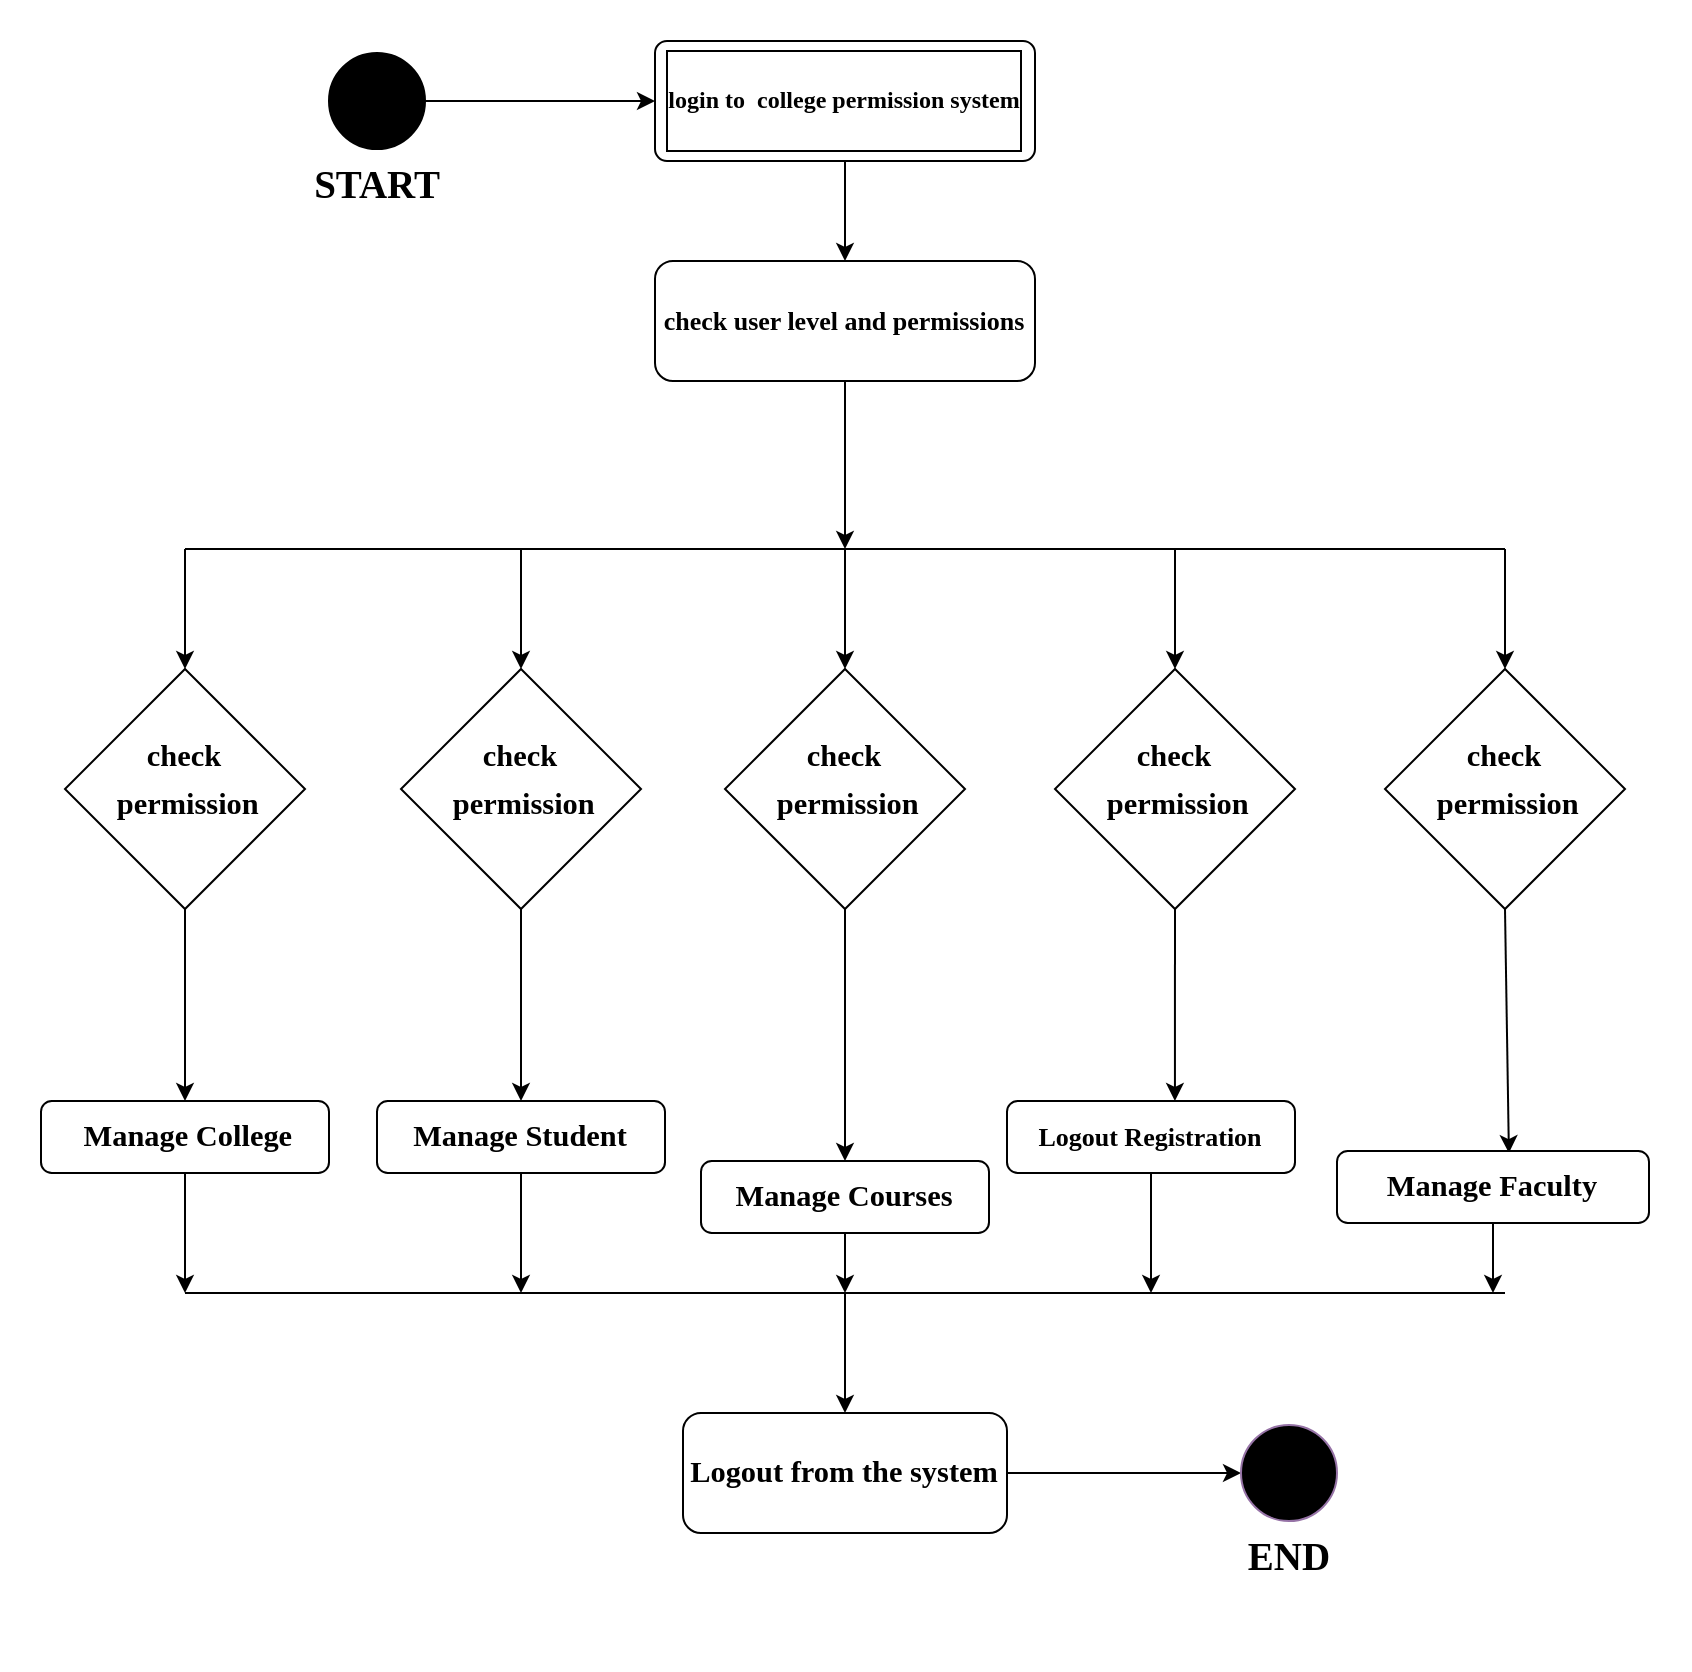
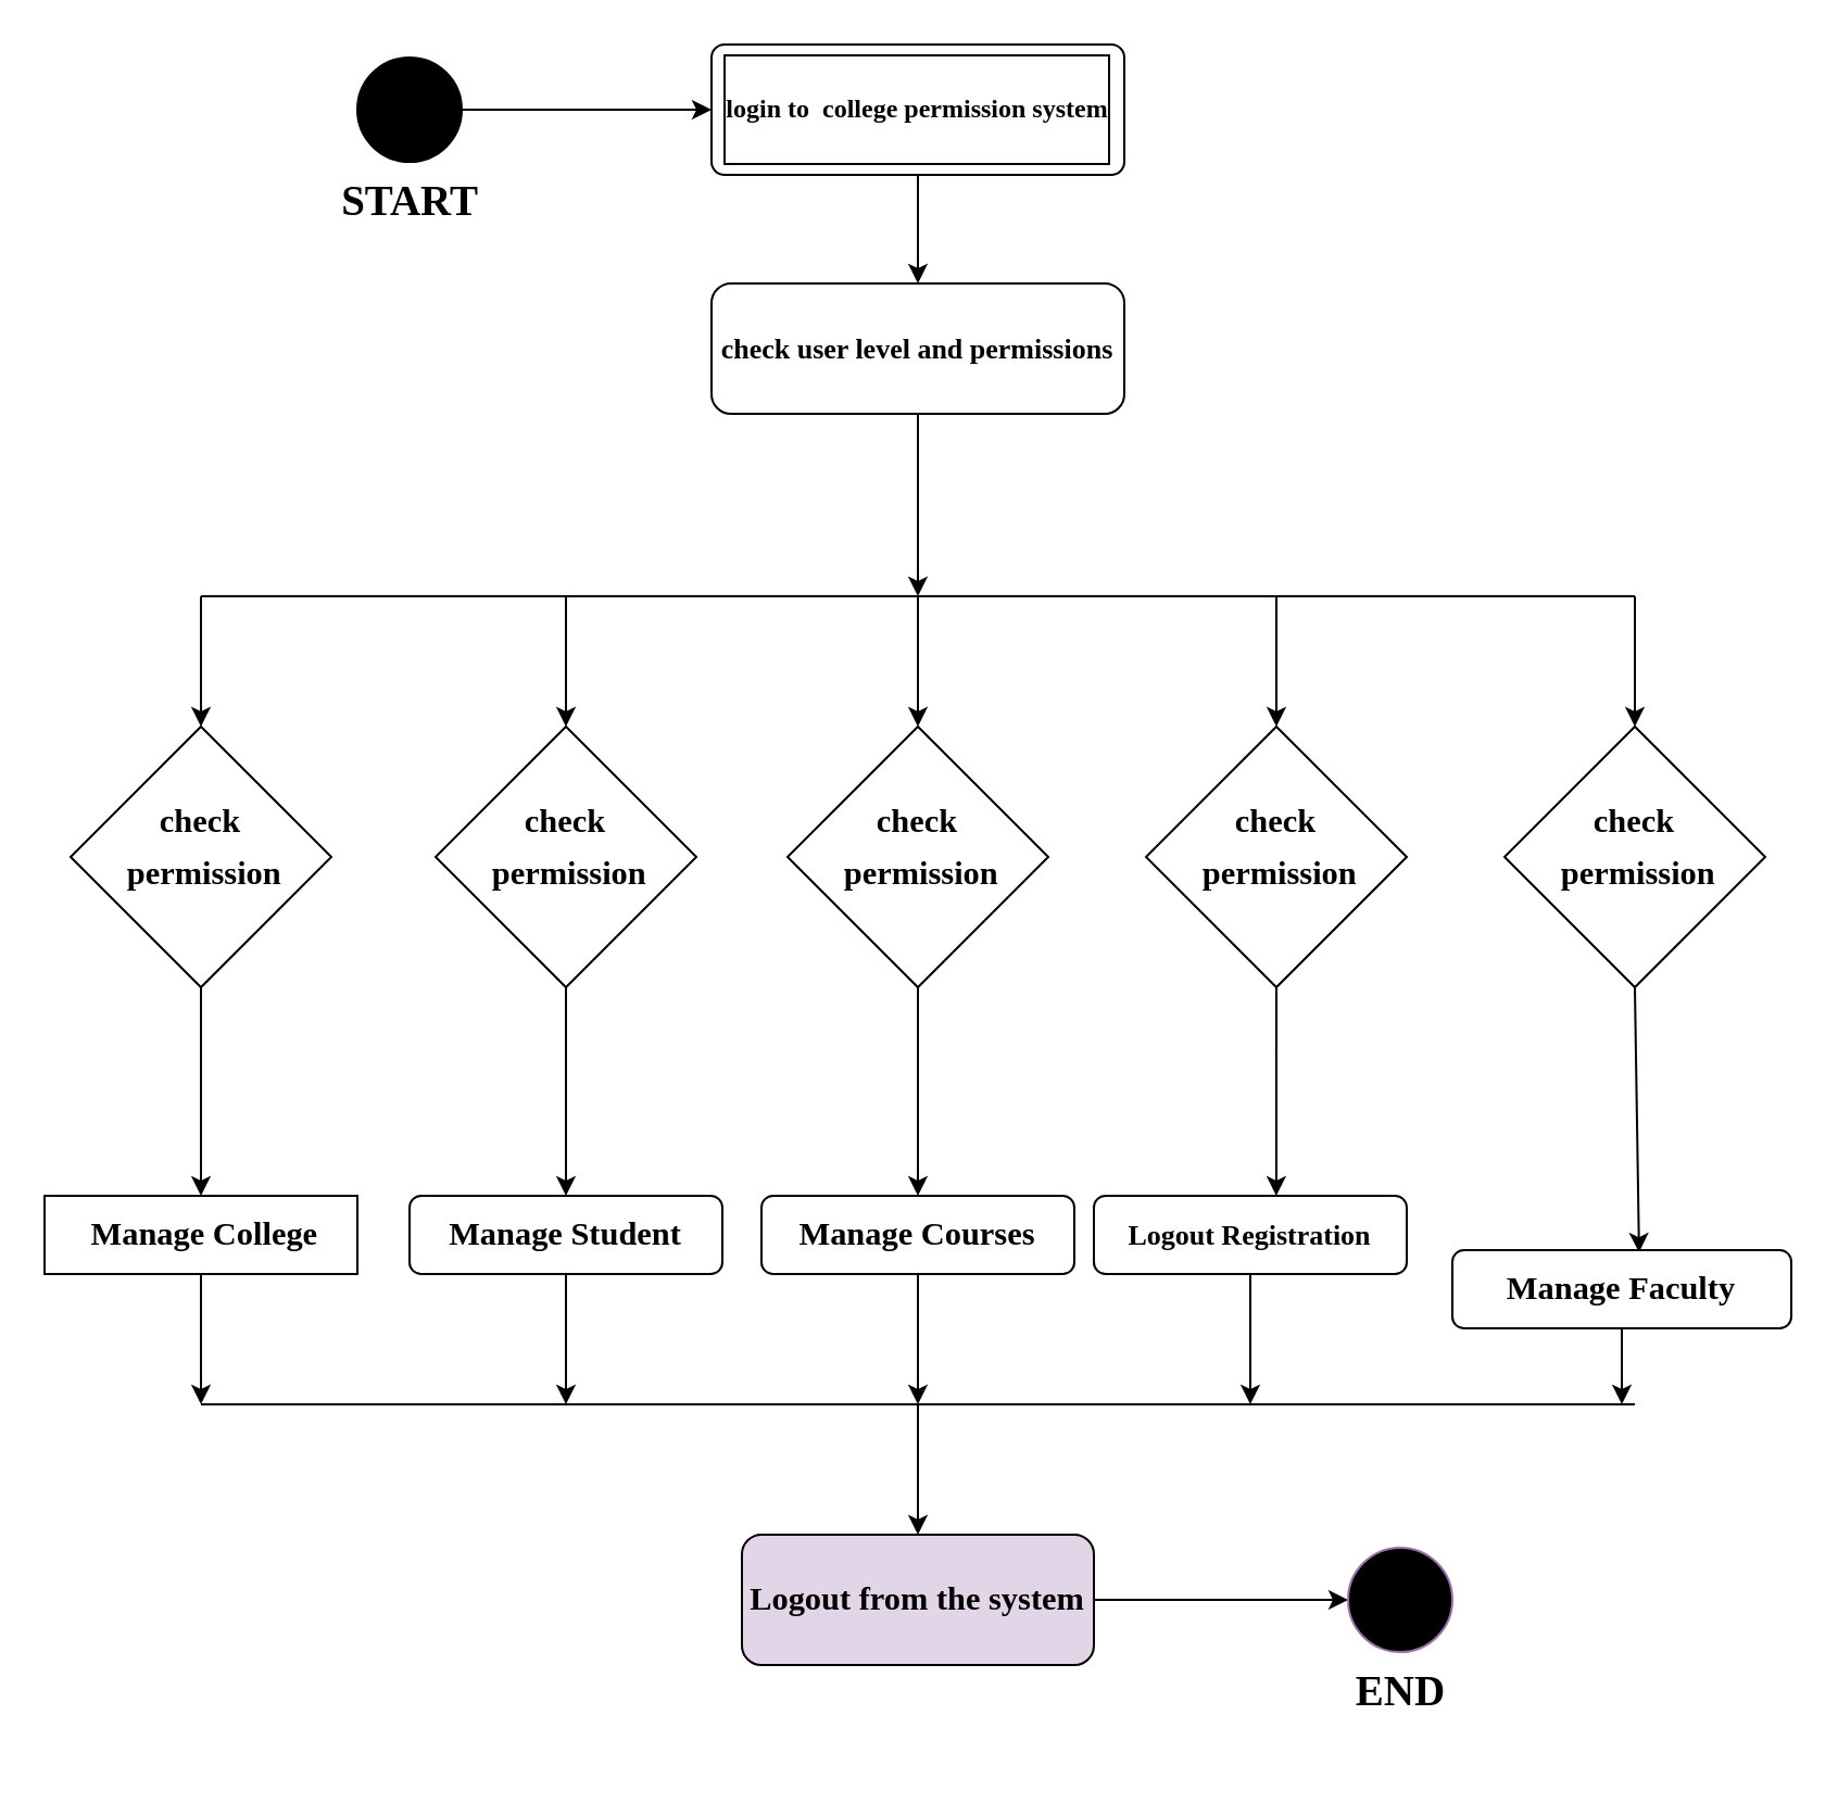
- <mxCell id="19" value="&lt;h3&gt;&amp;nbsp;Manage College&lt;/h3&gt;" style="rounded=1;whiteSpace=wrap;html=1;fontFamily=Georgia;fontSize=13;" vertex="1" parent="1"><mxGeometry x="20" y="550" width="144" height="36" as="geometry" /></mxCell>
+ <mxCell id="19" value="&lt;h3&gt;&amp;nbsp;Manage College&lt;/h3&gt;" style="whiteSpace=wrap;html=1;fontFamily=Georgia;fontSize=13;rounded=0;" vertex="1" parent="1"><mxGeometry x="20" y="550" width="144" height="36" as="geometry" /></mxCell>
- <mxCell id="23" value="&lt;h3&gt;Manage Courses&lt;/h3&gt;" style="rounded=1;whiteSpace=wrap;html=1;fontFamily=Georgia;fontSize=13;" vertex="1" parent="1"><mxGeometry x="350" y="580" width="144" height="36" as="geometry" /></mxCell>
+ <mxCell id="23" value="&lt;h3&gt;Manage Courses&lt;/h3&gt;" style="rounded=1;whiteSpace=wrap;html=1;fontFamily=Georgia;fontSize=13;" vertex="1" parent="1"><mxGeometry x="350" y="550" width="144" height="36" as="geometry" /></mxCell>
- <mxCell id="29" value="&lt;h3&gt;Logout from the system&lt;/h3&gt;" style="rounded=1;whiteSpace=wrap;html=1;fontFamily=Georgia;fontSize=13;" vertex="1" parent="1"><mxGeometry x="341" y="706" width="162" height="60" as="geometry" /></mxCell>
+ <mxCell id="29" value="&lt;h3&gt;Logout from the system&lt;/h3&gt;" style="rounded=1;whiteSpace=wrap;html=1;fontFamily=Georgia;fontSize=13;fillColor=#e1d5e7;" vertex="1" parent="1"><mxGeometry x="341" y="706" width="162" height="60" as="geometry" /></mxCell>
